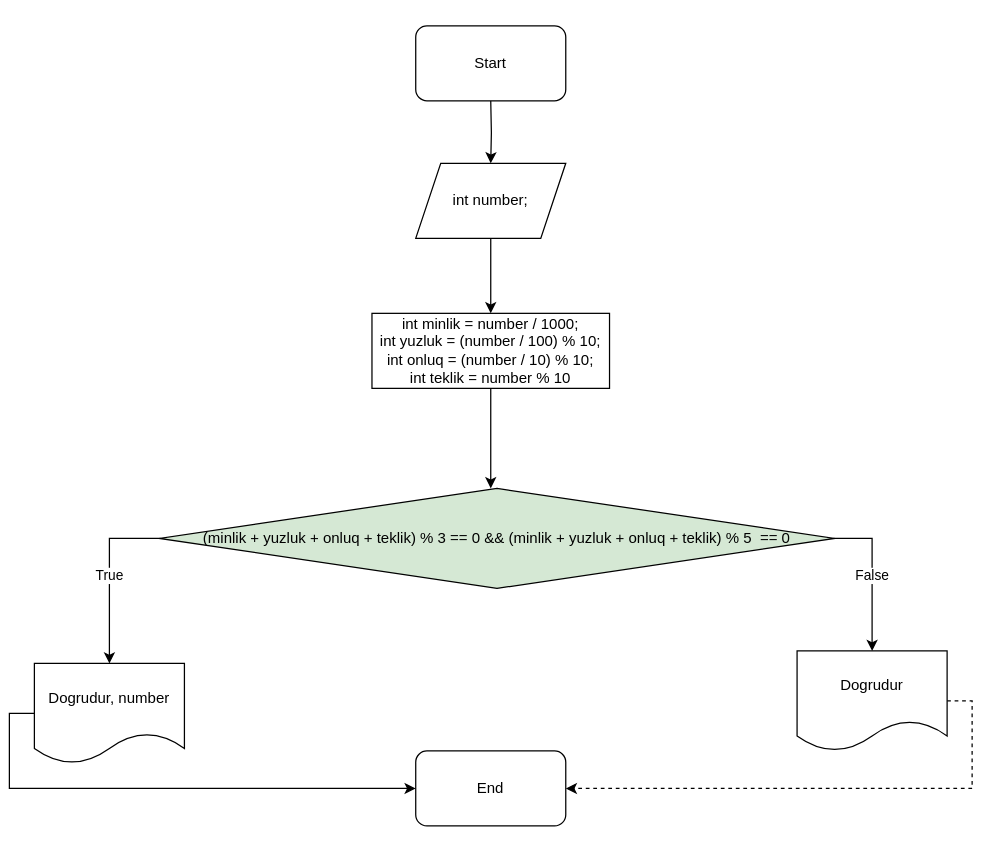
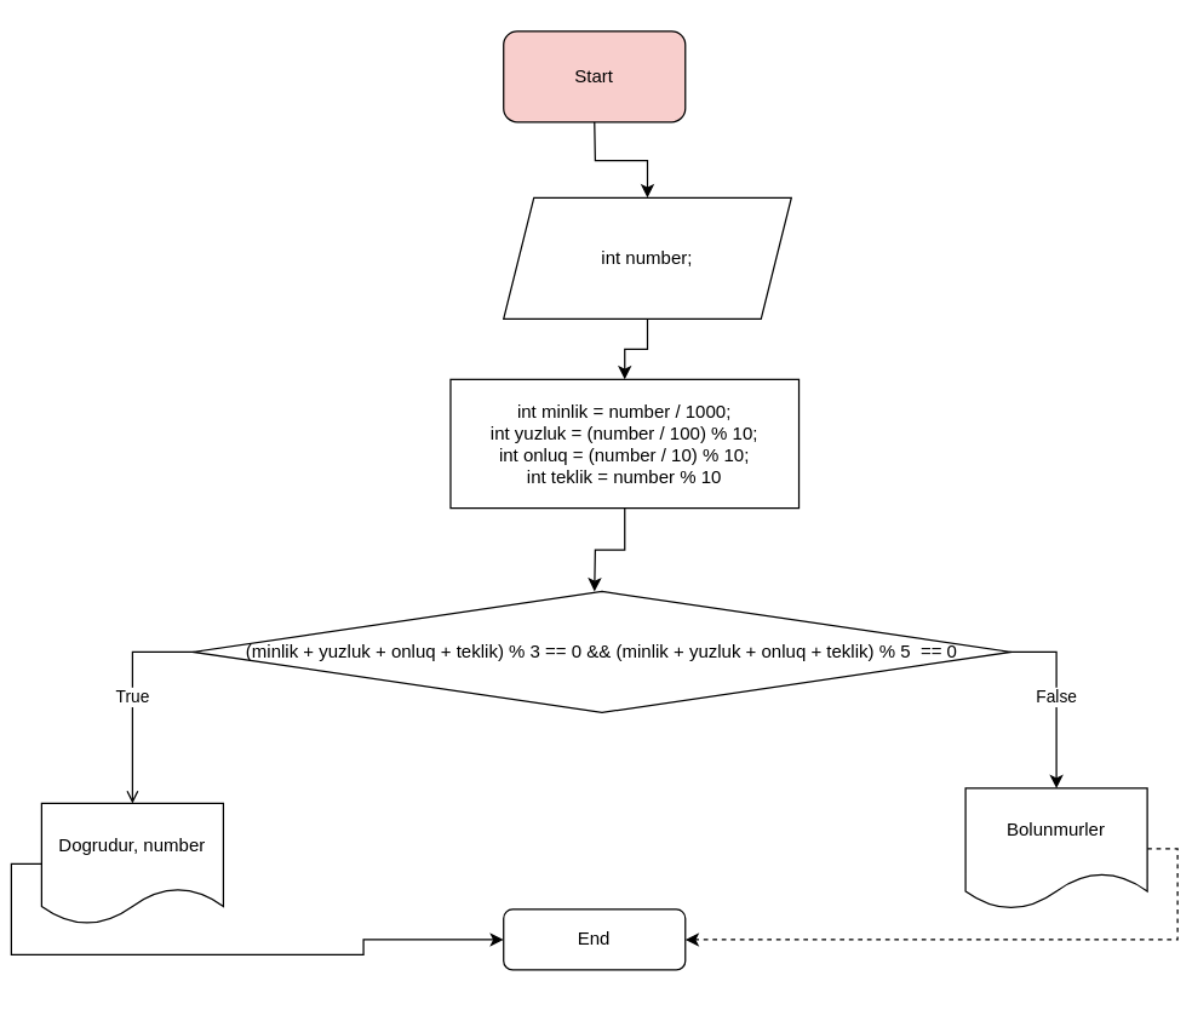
- <mxCell id="8" value="Start" style="rounded=1;whiteSpace=wrap;html=1;" parent="1" vertex="1"><mxGeometry x="325" y="20" width="120" height="60" as="geometry" /></mxCell>
+ <mxCell id="8" value="Start" style="rounded=1;whiteSpace=wrap;html=1;fillColor=#f8cecc;" parent="1" vertex="1"><mxGeometry x="325" y="20" width="120" height="60" as="geometry" /></mxCell>
- <mxCell id="4" value="int number;" style="shape=parallelogram;perimeter=parallelogramPerimeter;whiteSpace=wrap;html=1;fixedSize=1;" parent="1" vertex="1"><mxGeometry x="325" y="130" width="120" height="60" as="geometry" /></mxCell>
+ <mxCell id="4" value="int number;" style="shape=parallelogram;perimeter=parallelogramPerimeter;whiteSpace=wrap;html=1;fixedSize=1;" parent="1" vertex="1"><mxGeometry x="325" y="130" width="190" height="80" as="geometry" /></mxCell>
- <mxCell id="6" value="int minlik = number / 1000;&lt;div&gt;int yuzluk = (number / 100) % 10;&lt;/div&gt;&lt;div&gt;int onluq = (number / 10) % 10;&lt;/div&gt;&lt;div&gt;int teklik = number % 10&lt;/div&gt;" style="whiteSpace=wrap;html=1;" parent="1" vertex="1"><mxGeometry x="290" y="250" width="190" height="60" as="geometry" /></mxCell>
+ <mxCell id="6" value="int minlik = number / 1000;&lt;div&gt;int yuzluk = (number / 100) % 10;&lt;/div&gt;&lt;div&gt;int onluq = (number / 10) % 10;&lt;/div&gt;&lt;div&gt;int teklik = number % 10&lt;/div&gt;" style="whiteSpace=wrap;html=1;" parent="1" vertex="1"><mxGeometry x="290" y="250" width="230" height="85" as="geometry" /></mxCell>
- <mxCell id="11" value="(minlik + yuzluk + onluq + teklik) % 3 == 0 &amp;amp;&amp;amp; (minlik + yuzluk + onluq + teklik) % 5&amp;nbsp; == 0" style="rhombus;whiteSpace=wrap;html=1;fillColor=#d5e8d4;" vertex="1" parent="1"><mxGeometry x="120" y="390" width="540" height="80" as="geometry" /></mxCell>
+ <mxCell id="11" value="(minlik + yuzluk + onluq + teklik) % 3 == 0 &amp;amp;&amp;amp; (minlik + yuzluk + onluq + teklik) % 5&amp;nbsp; == 0" style="rhombus;whiteSpace=wrap;html=1;" vertex="1" parent="1"><mxGeometry x="120" y="390" width="540" height="80" as="geometry" /></mxCell>
- <mxCell id="9" value="True" style="edgeStyle=orthogonalEdgeStyle;rounded=0;orthogonalLoop=1;jettySize=auto;html=1;" edge="1" parent="1" source="11" target="13"><mxGeometry relative="1" as="geometry"><Array as="points"><mxPoint x="80" y="430" /></Array></mxGeometry></mxCell>
+ <mxCell id="9" value="True" style="edgeStyle=orthogonalEdgeStyle;rounded=0;orthogonalLoop=1;jettySize=auto;html=1;endArrow=open;" edge="1" parent="1" source="11" target="13"><mxGeometry relative="1" as="geometry"><Array as="points"><mxPoint x="80" y="430" /></Array></mxGeometry></mxCell>
- <mxCell id="15" value="Dogrudur" style="shape=document;whiteSpace=wrap;html=1;boundedLbl=1;" vertex="1" parent="1"><mxGeometry x="630" y="520" width="120" height="80" as="geometry" /></mxCell>
+ <mxCell id="15" value="Bolunmurler" style="shape=document;whiteSpace=wrap;html=1;boundedLbl=1;" vertex="1" parent="1"><mxGeometry x="630" y="520" width="120" height="80" as="geometry" /></mxCell>
- <mxCell id="7" value="End" style="rounded=1;whiteSpace=wrap;html=1;" parent="1" vertex="1"><mxGeometry x="325" y="600" width="120" height="60" as="geometry" /></mxCell>
+ <mxCell id="7" value="End" style="rounded=1;whiteSpace=wrap;html=1;" parent="1" vertex="1"><mxGeometry x="325" y="600" width="120" height="40" as="geometry" /></mxCell>
